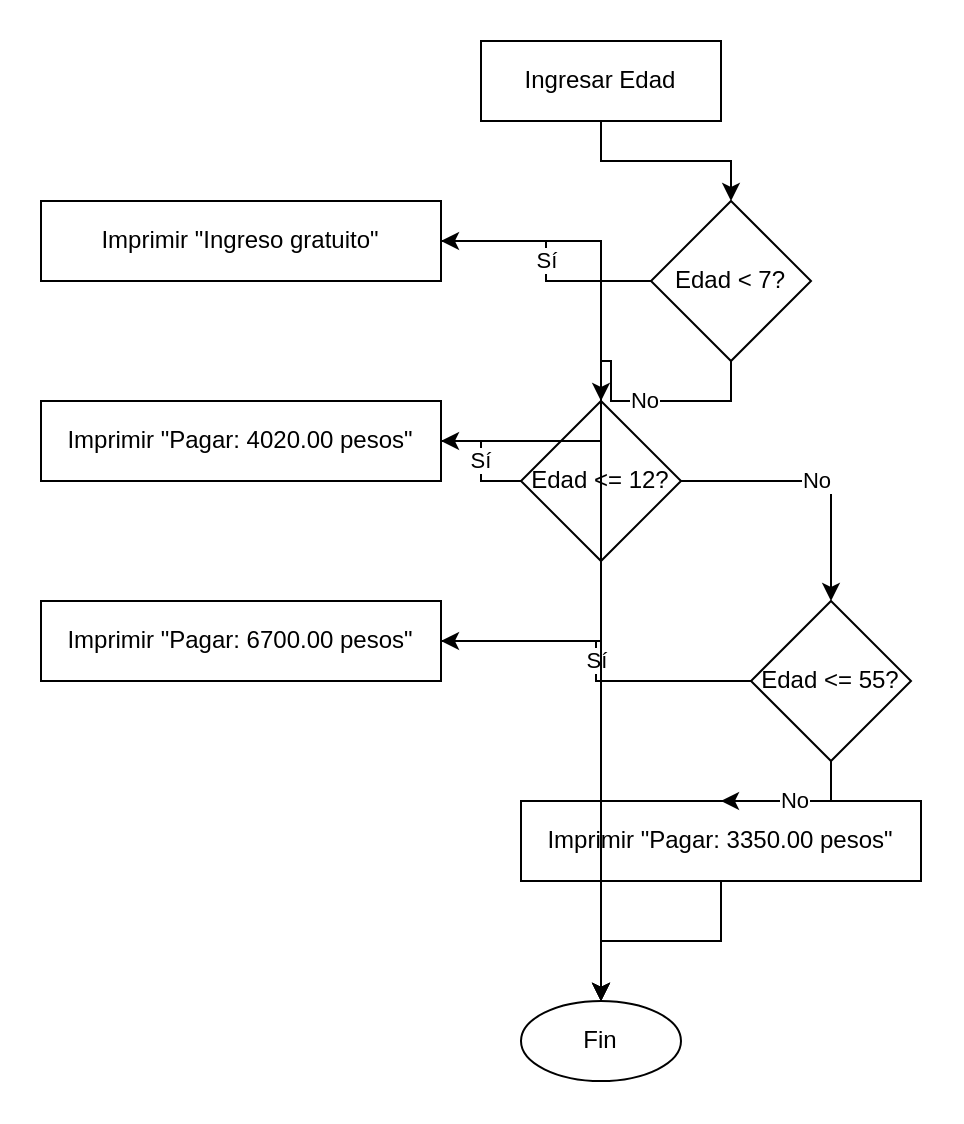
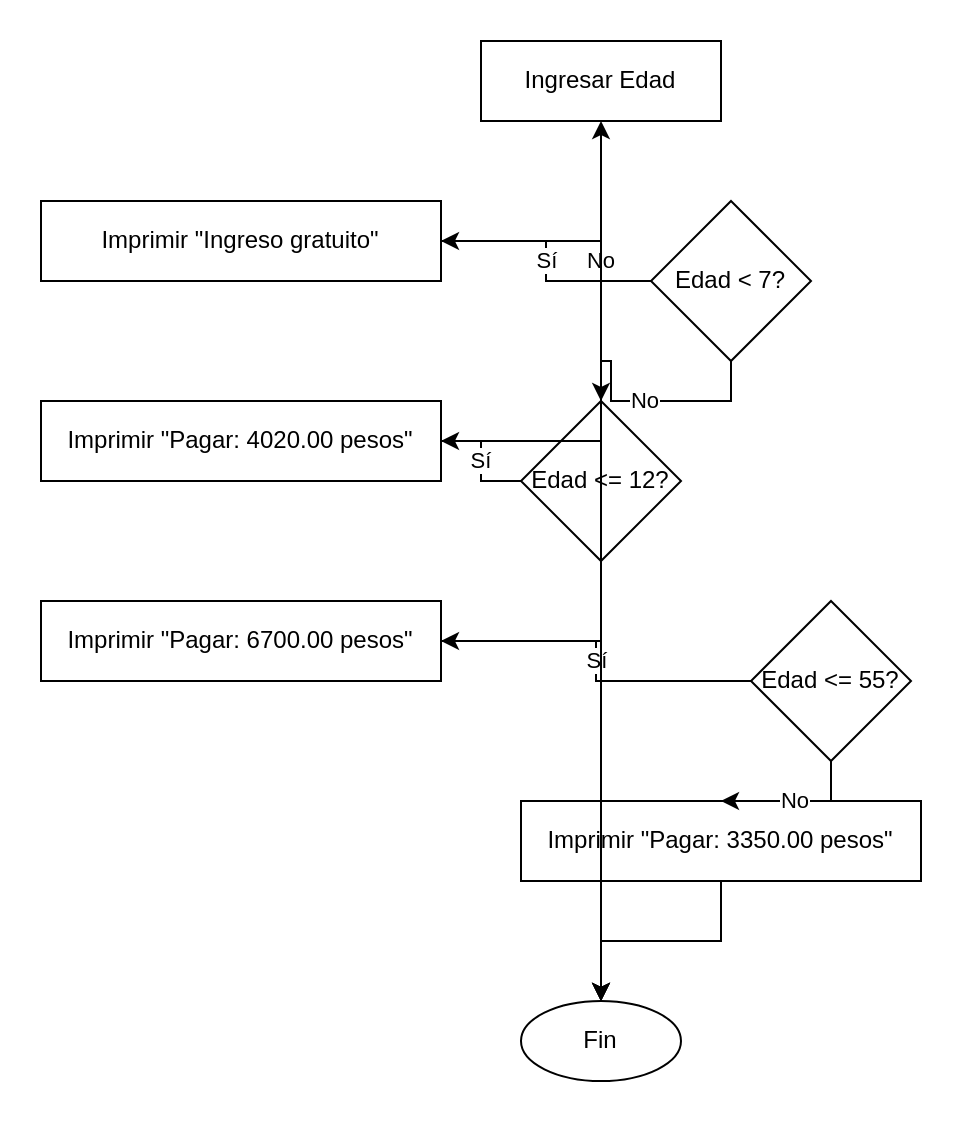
- <mxCell id="11" style="edgeStyle=orthogonalEdgeStyle;rounded=0;orthogonalLoop=1;jettySize=auto;html=1;" edge="1" parent="1" source="2" target="3"><mxGeometry relative="1" as="geometry" /></mxCell>
- <mxCell id="15" value="No" style="edgeStyle=orthogonalEdgeStyle;rounded=0;orthogonalLoop=1;jettySize=auto;html=1;" edge="1" parent="1" source="5" target="7"><mxGeometry relative="1" as="geometry" /></mxCell>
+ <mxCell id="15" value="No" style="edgeStyle=orthogonalEdgeStyle;rounded=0;orthogonalLoop=1;jettySize=auto;html=1;" edge="1" parent="1" source="5" target="2"><mxGeometry relative="1" as="geometry" /></mxCell>
